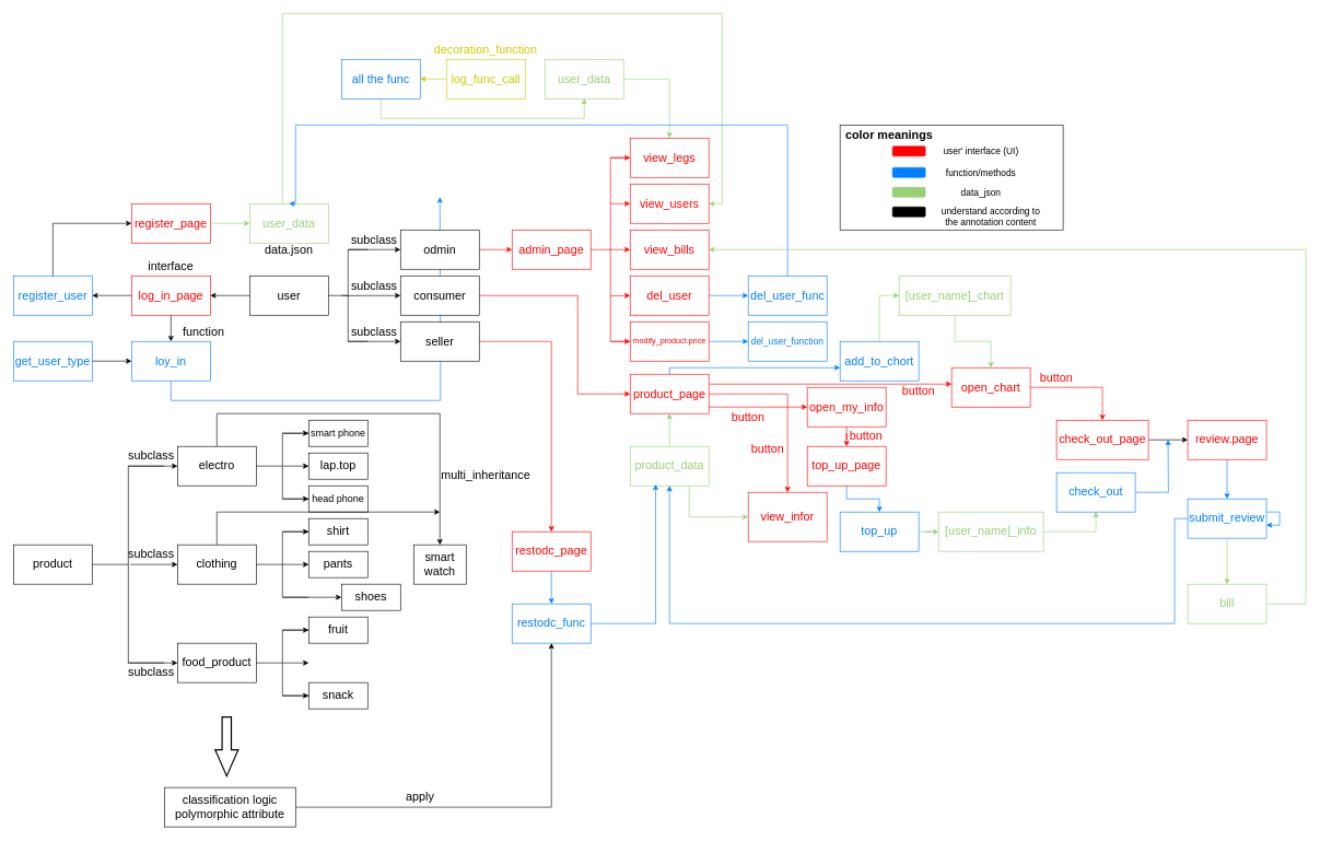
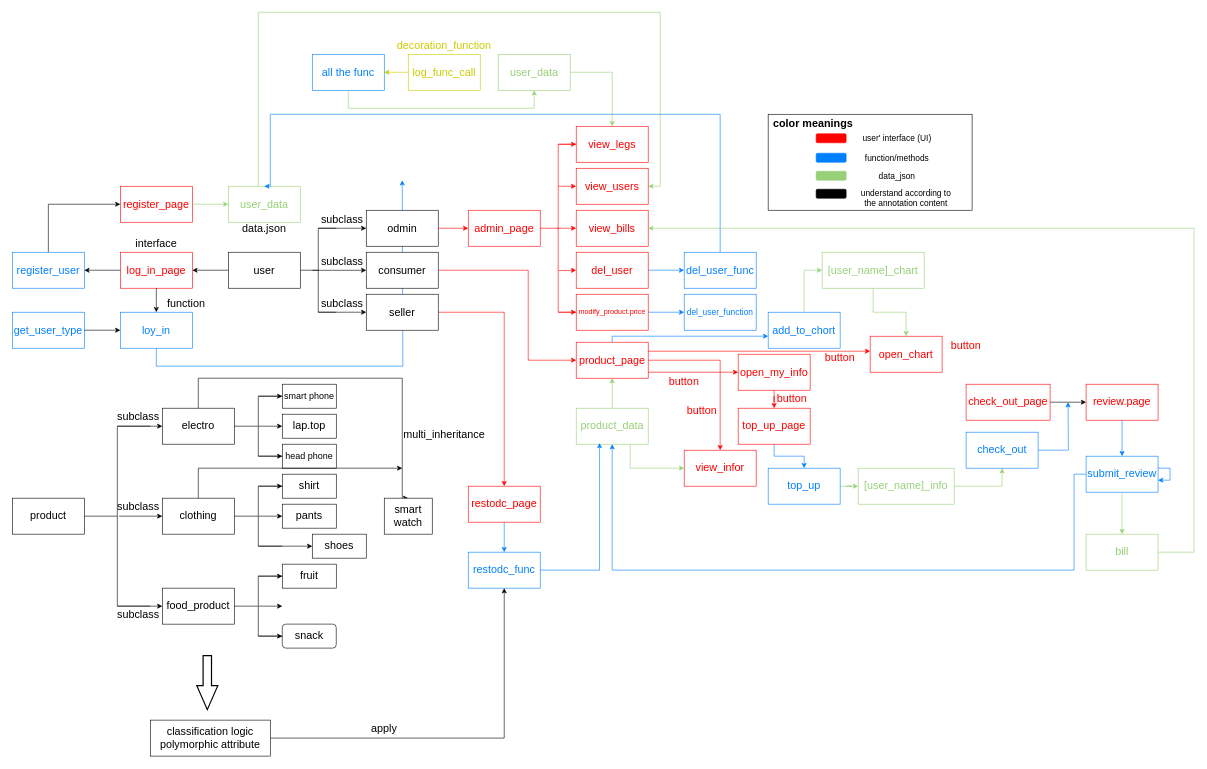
- <mxCell id="63" style="edgeStyle=orthogonalEdgeStyle;rounded=0;orthogonalLoop=1;jettySize=auto;html=1;entryX=0.5;entryY=0;entryDx=0;entryDy=0;strokeColor=#FF0000;" parent="1" source="64" target="83" edge="1"><mxGeometry relative="1" as="geometry" /></mxCell>
- <mxCell id="69" value="&lt;font style=&quot;font-size: 18px;&quot;&gt;view_infor&lt;/font&gt;" style="rounded=0;whiteSpace=wrap;html=1;fontColor=#FF0000;strokeColor=#FF0000;" parent="1" vertex="1"><mxGeometry x="1140" y="750" width="120" height="75" as="geometry" /></mxCell>
+ <mxCell id="69" value="&lt;font style=&quot;font-size: 18px;&quot;&gt;view_infor&lt;/font&gt;" style="rounded=0;whiteSpace=wrap;html=1;fontColor=#FF0000;strokeColor=#FF0000;" parent="1" vertex="1"><mxGeometry x="1140" y="750" width="120" height="60" as="geometry" /></mxCell>
- <mxCell id="133" value="&lt;font style=&quot;font-size: 18px;&quot;&gt;smart&lt;/font&gt;&lt;div&gt;&lt;font style=&quot;font-size: 18px;&quot;&gt;watch&lt;/font&gt;&lt;/div&gt;" style="rounded=0;whiteSpace=wrap;html=1;fontColor=#000000;strokeColor=#000000;" parent="1" vertex="1"><mxGeometry x="630" y="830" width="80" height="60" as="geometry" /></mxCell>
+ <mxCell id="133" value="&lt;font style=&quot;font-size: 18px;&quot;&gt;smart&lt;/font&gt;&lt;div&gt;&lt;font style=&quot;font-size: 18px;&quot;&gt;watch&lt;/font&gt;&lt;/div&gt;" style="rounded=0;whiteSpace=wrap;html=1;fontColor=#000000;strokeColor=#000000;" parent="1" vertex="1"><mxGeometry x="640" y="830" width="80" height="60" as="geometry" /></mxCell>
- <mxCell id="121" value="&lt;font style=&quot;font-size: 18px;&quot;&gt;snack&lt;/font&gt;" style="rounded=0;whiteSpace=wrap;html=1;fontColor=#000000;strokeColor=#000000;" parent="1" vertex="1"><mxGeometry x="470" y="1040" width="90" height="40" as="geometry" /></mxCell>
+ <mxCell id="121" value="&lt;font style=&quot;font-size: 18px;&quot;&gt;snack&lt;/font&gt;" style="whiteSpace=wrap;html=1;fontColor=#000000;strokeColor=#000000;rounded=1;" parent="1" vertex="1"><mxGeometry x="470" y="1040" width="90" height="40" as="geometry" /></mxCell>
